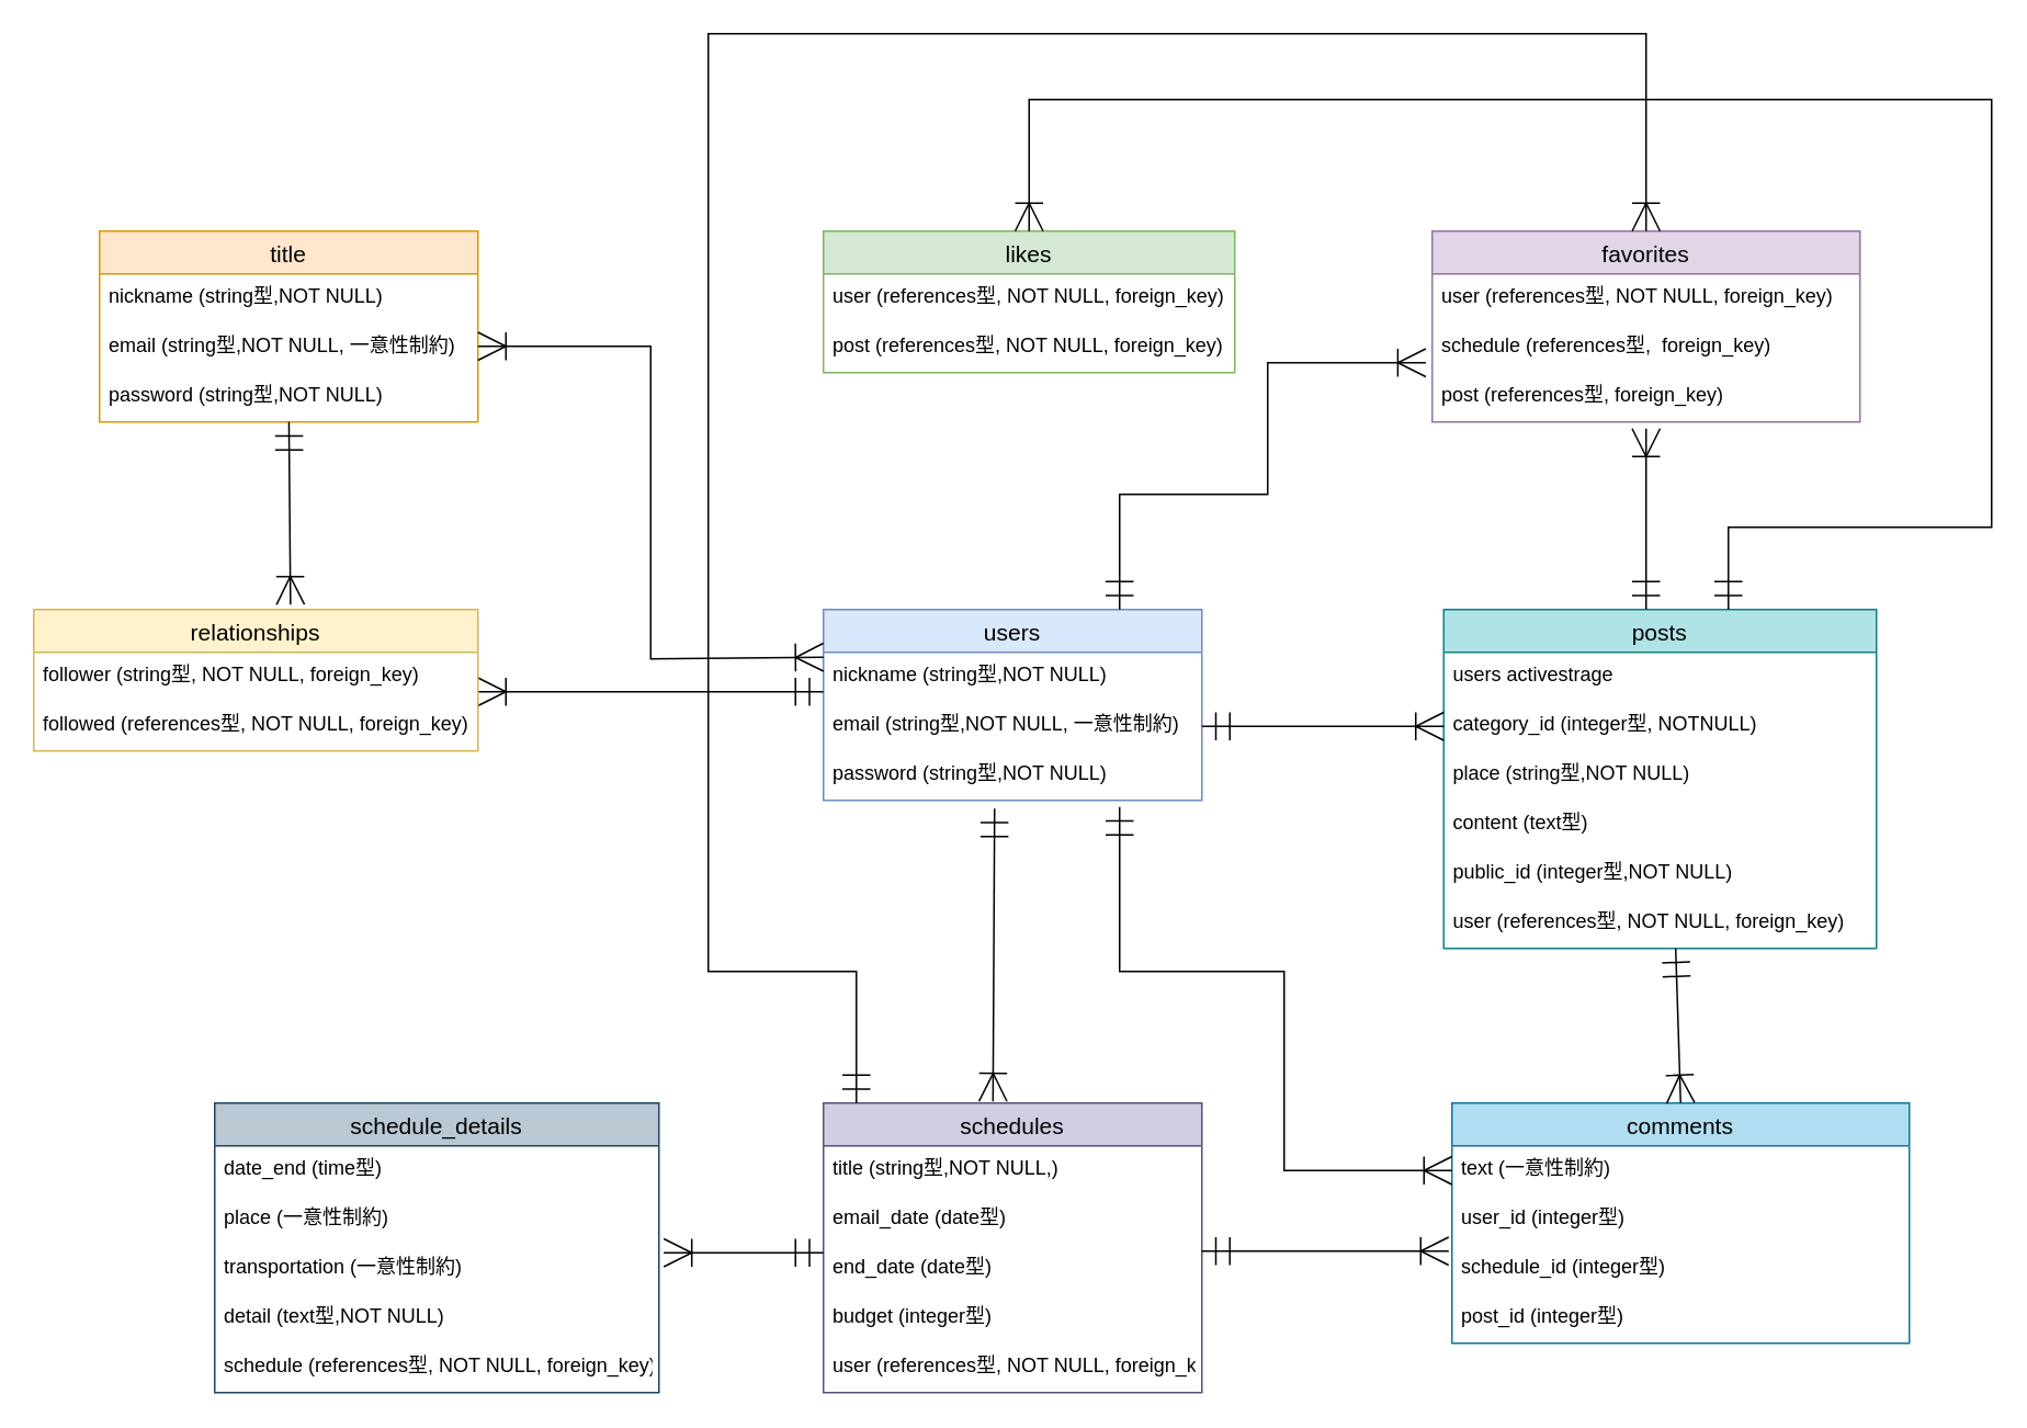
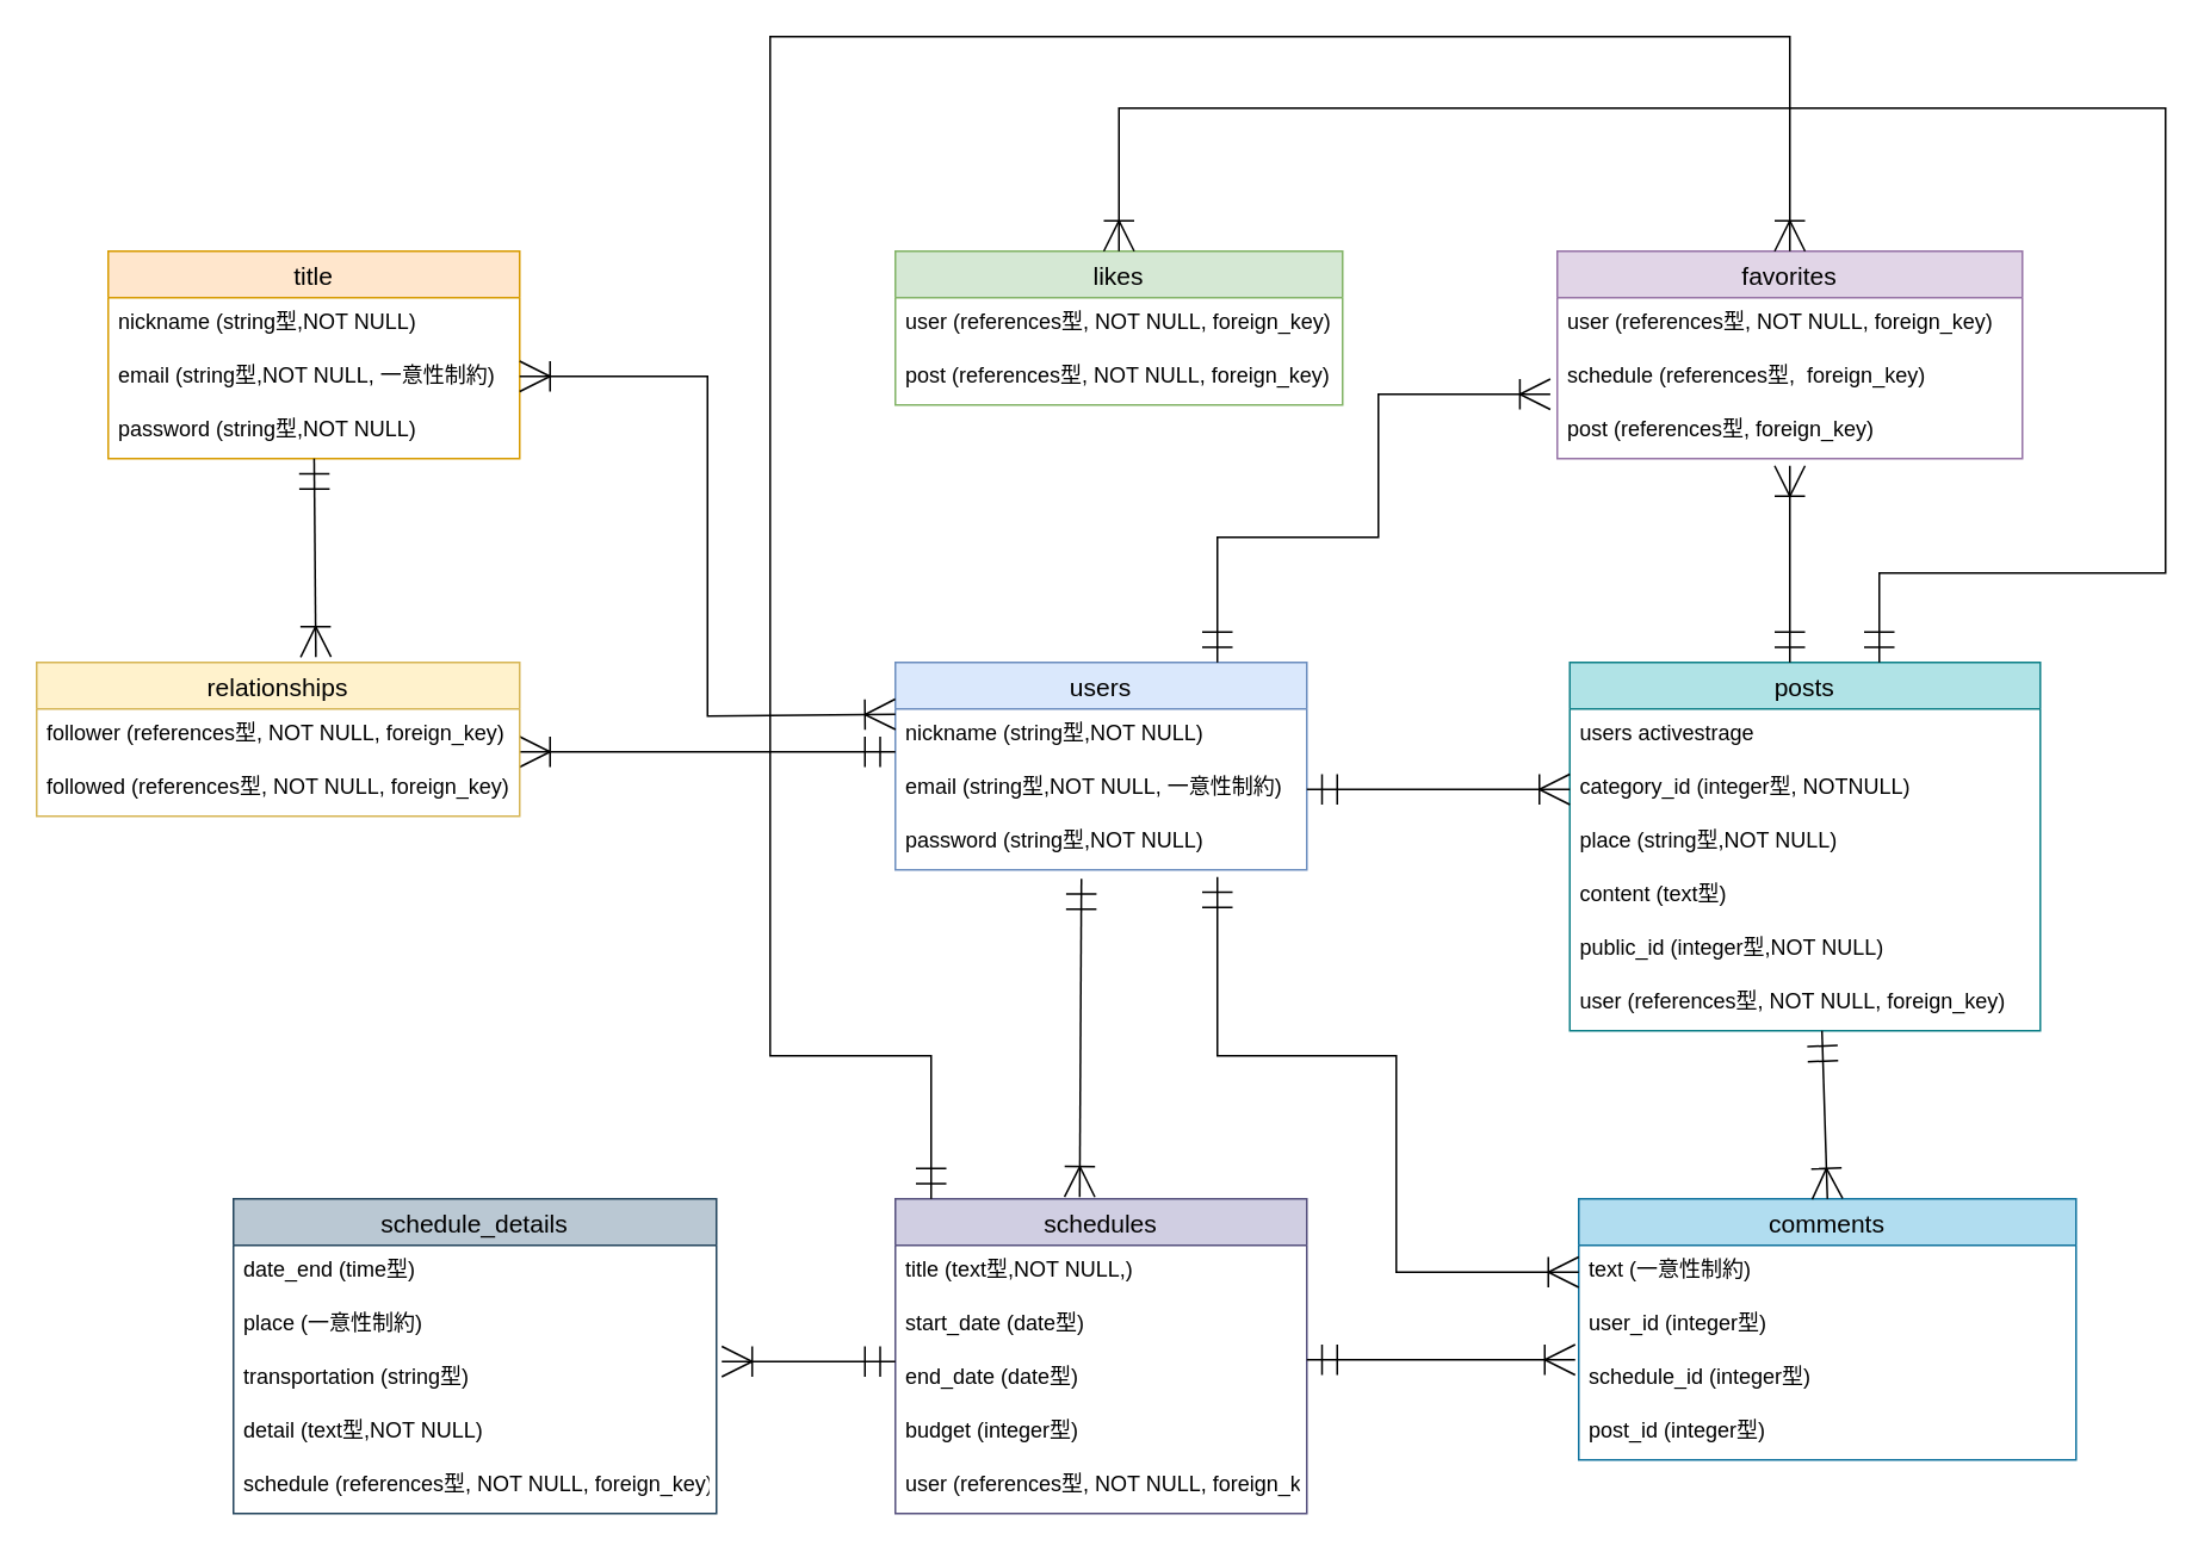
- <mxCell id="53" value="follower (string型, NOT NULL, foreign_key)&#10;" style="text;strokeColor=none;fillColor=none;spacingLeft=4;spacingRight=4;overflow=hidden;rotatable=0;points=[[0,0.5],[1,0.5]];portConstraint=eastwest;fontSize=12;rounded=0;" parent="52" vertex="1"><mxGeometry y="26" width="270" height="30" as="geometry" /></mxCell>
+ <mxCell id="53" value="follower (references型, NOT NULL, foreign_key)&#10;" style="text;strokeColor=none;fillColor=none;spacingLeft=4;spacingRight=4;overflow=hidden;rotatable=0;points=[[0,0.5],[1,0.5]];portConstraint=eastwest;fontSize=12;rounded=0;" parent="52" vertex="1"><mxGeometry y="26" width="270" height="30" as="geometry" /></mxCell>
- <mxCell id="17" value="title (string型,NOT NULL,)" style="text;strokeColor=none;fillColor=none;spacingLeft=4;spacingRight=4;overflow=hidden;rotatable=0;points=[[0,0.5],[1,0.5]];portConstraint=eastwest;fontSize=12;rounded=0;" parent="15" vertex="1"><mxGeometry y="26" width="230" height="30" as="geometry" /></mxCell>
+ <mxCell id="17" value="title (text型,NOT NULL,)" style="text;strokeColor=none;fillColor=none;spacingLeft=4;spacingRight=4;overflow=hidden;rotatable=0;points=[[0,0.5],[1,0.5]];portConstraint=eastwest;fontSize=12;rounded=0;" parent="15" vertex="1"><mxGeometry y="26" width="230" height="30" as="geometry" /></mxCell>
- <mxCell id="18" value="email_date (date型)" style="text;strokeColor=none;fillColor=none;spacingLeft=4;spacingRight=4;overflow=hidden;rotatable=0;points=[[0,0.5],[1,0.5]];portConstraint=eastwest;fontSize=12;rounded=0;" parent="15" vertex="1"><mxGeometry y="56" width="230" height="30" as="geometry" /></mxCell>
+ <mxCell id="18" value="start_date (date型)" style="text;strokeColor=none;fillColor=none;spacingLeft=4;spacingRight=4;overflow=hidden;rotatable=0;points=[[0,0.5],[1,0.5]];portConstraint=eastwest;fontSize=12;rounded=0;" parent="15" vertex="1"><mxGeometry y="56" width="230" height="30" as="geometry" /></mxCell>
- <mxCell id="37" value="transportation (一意性制約)" style="text;strokeColor=none;fillColor=none;spacingLeft=4;spacingRight=4;overflow=hidden;rotatable=0;points=[[0,0.5],[1,0.5]];portConstraint=eastwest;fontSize=12;rounded=0;" parent="34" vertex="1"><mxGeometry y="86" width="270" height="30" as="geometry" /></mxCell>
+ <mxCell id="37" value="transportation (string型)" style="text;strokeColor=none;fillColor=none;spacingLeft=4;spacingRight=4;overflow=hidden;rotatable=0;points=[[0,0.5],[1,0.5]];portConstraint=eastwest;fontSize=12;rounded=0;" parent="34" vertex="1"><mxGeometry y="86" width="270" height="30" as="geometry" /></mxCell>
